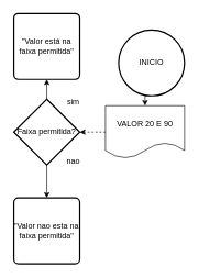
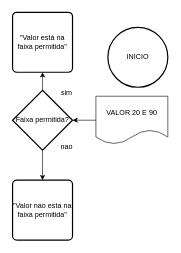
- <mxCell id="2" style="edgeStyle=orthogonalEdgeStyle;rounded=0;orthogonalLoop=1;jettySize=auto;html=1;exitX=0.5;exitY=1;exitDx=0;exitDy=0;exitPerimeter=0;entryX=0.5;entryY=0;entryDx=0;entryDy=0;" edge="1" parent="1" source="3" target="4"><mxGeometry relative="1" as="geometry" /></mxCell>
- <mxCell id="8" style="edgeStyle=orthogonalEdgeStyle;rounded=0;orthogonalLoop=1;jettySize=auto;html=1;exitX=0;exitY=0.5;exitDx=0;exitDy=0;entryX=1;entryY=0.5;entryDx=0;entryDy=0;entryPerimeter=0;dashed=1;" edge="1" parent="1" source="4" target="7"><mxGeometry relative="1" as="geometry" /></mxCell>
+ <mxCell id="8" style="edgeStyle=orthogonalEdgeStyle;rounded=0;orthogonalLoop=1;jettySize=auto;html=1;exitX=0;exitY=0.5;exitDx=0;exitDy=0;entryX=1;entryY=0.5;entryDx=0;entryDy=0;entryPerimeter=0;" edge="1" parent="1" source="4" target="7"><mxGeometry relative="1" as="geometry" /></mxCell>
